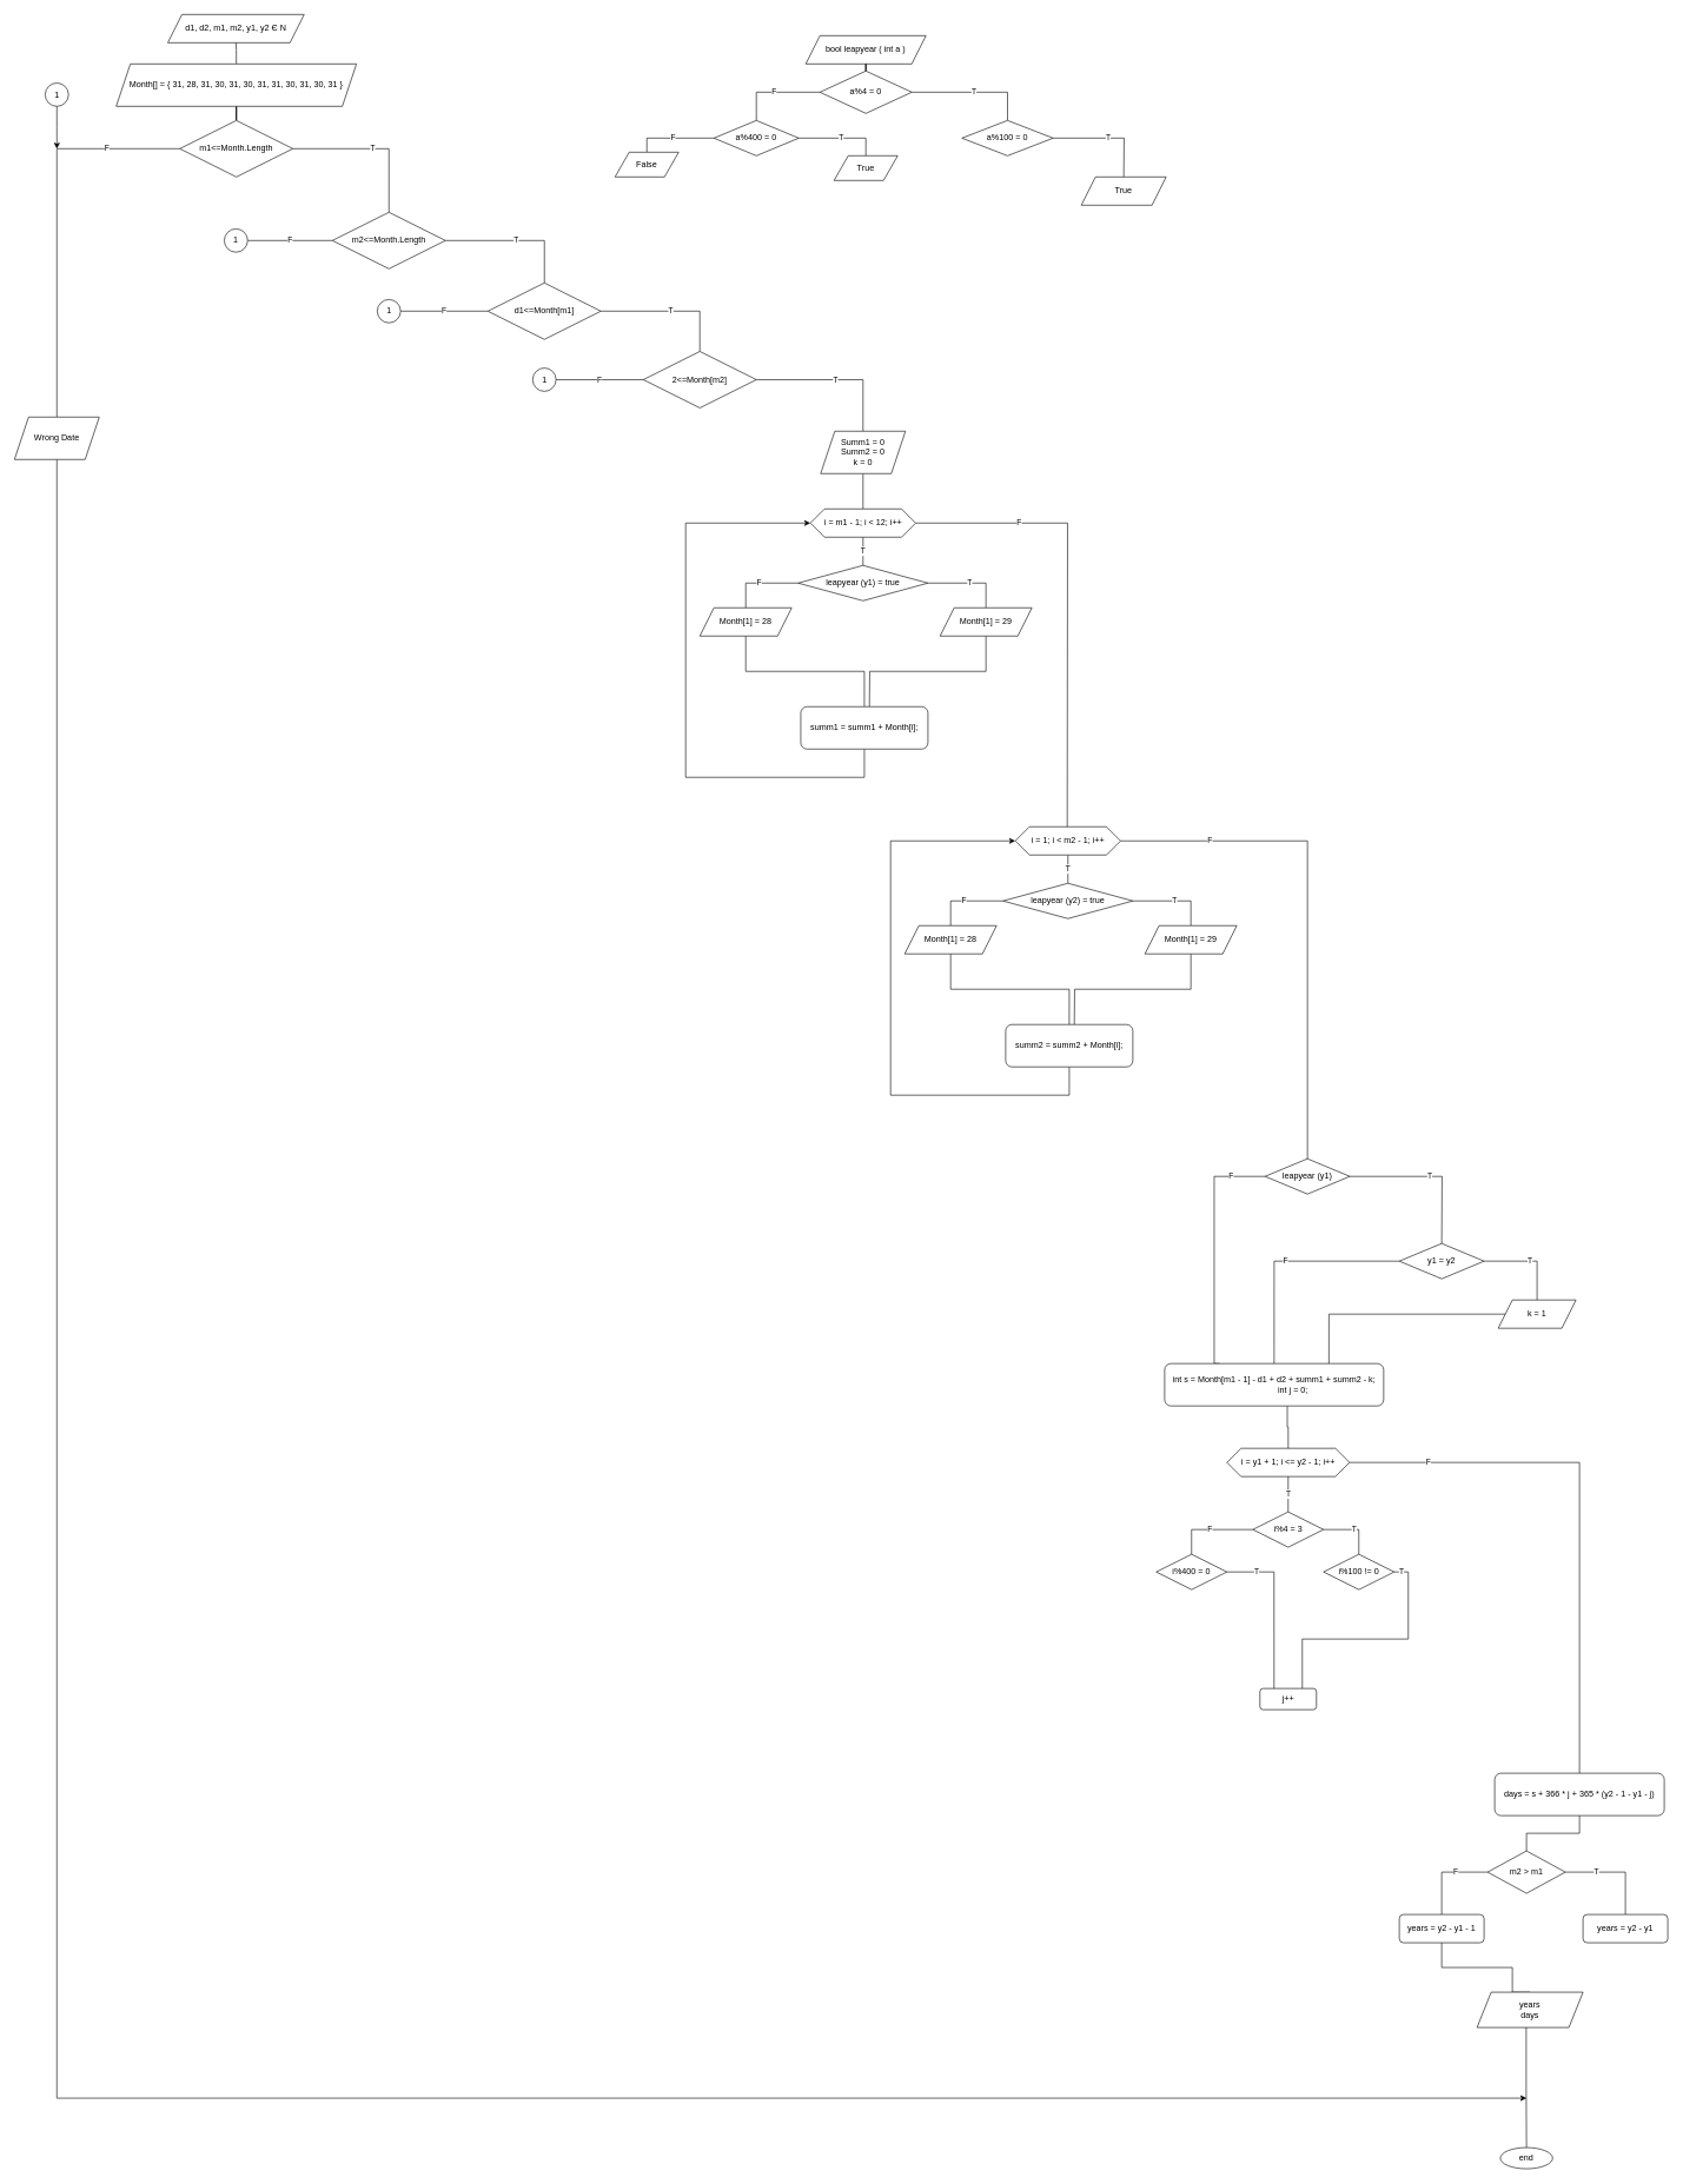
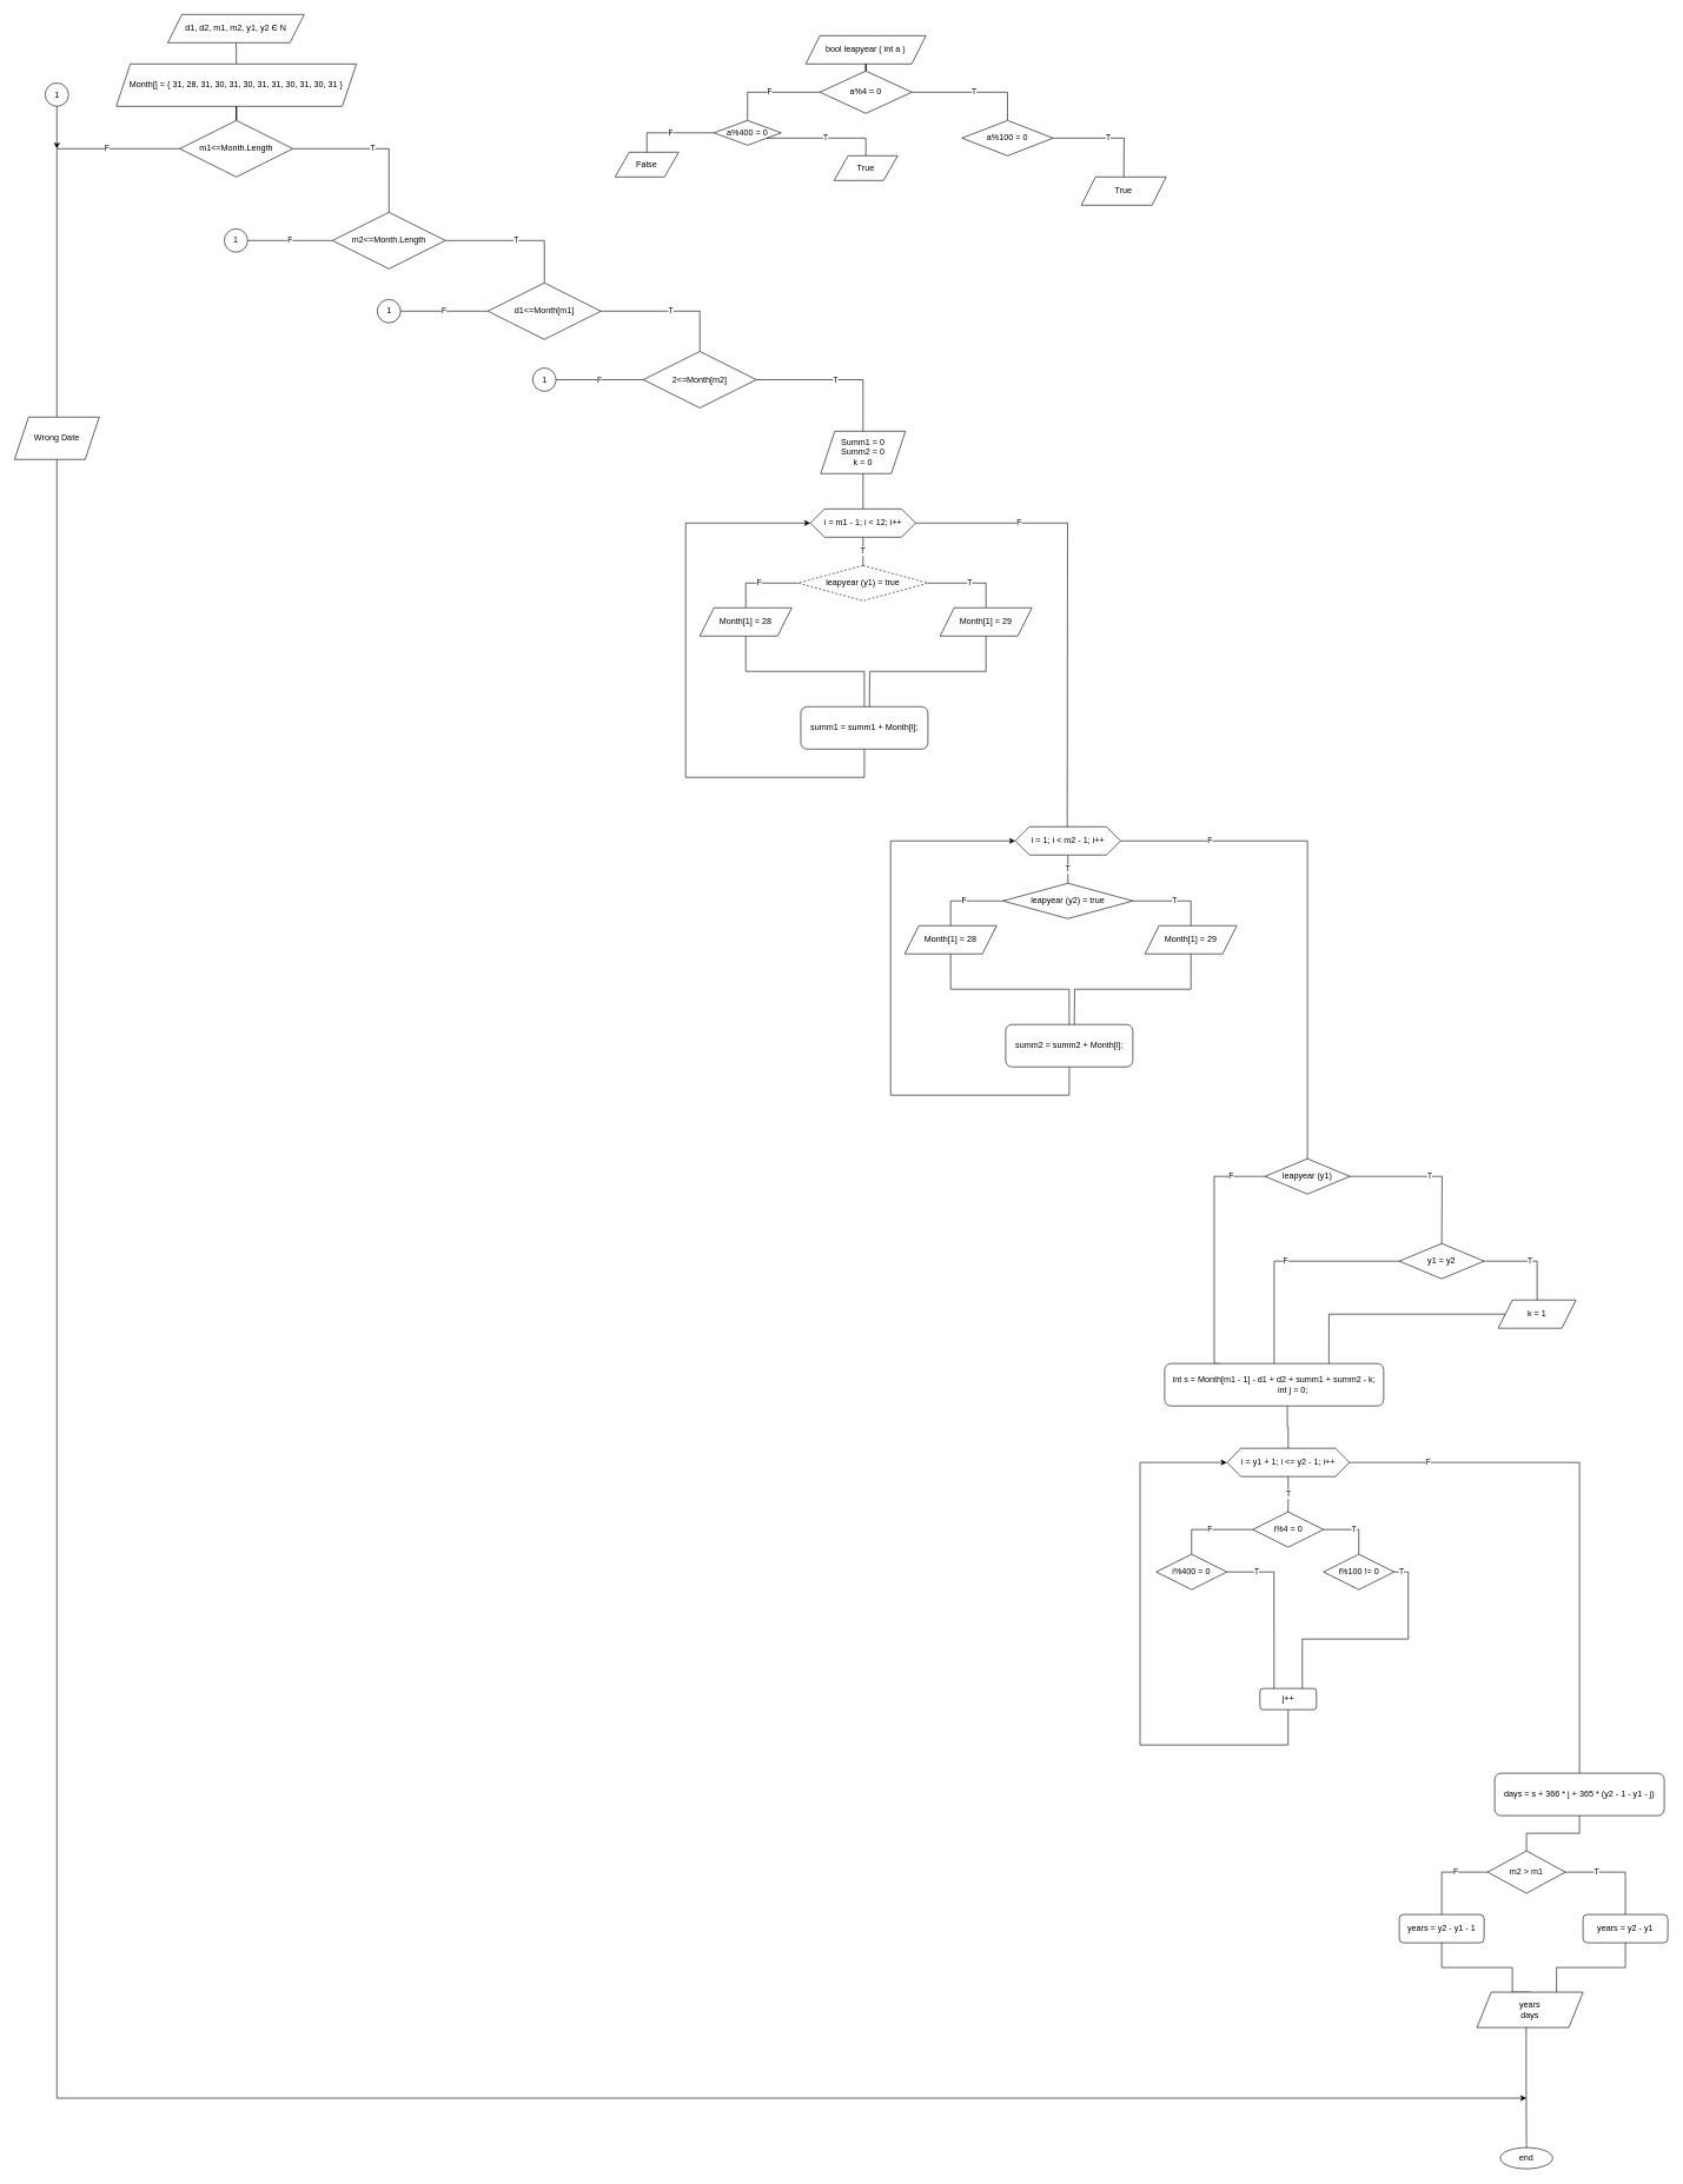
- <mxCell id="35" value="a%400 = 0" style="rhombus;whiteSpace=wrap;html=1;" vertex="1" parent="1"><mxGeometry x="1010" y="170" width="120" height="50" as="geometry" /></mxCell>
+ <mxCell id="35" value="a%400 = 0" style="rhombus;whiteSpace=wrap;html=1;" vertex="1" parent="1"><mxGeometry x="1010" y="170" width="95" height="35" as="geometry" /></mxCell>
- <mxCell id="45" value="leapyear (y1) = true" style="rhombus;whiteSpace=wrap;html=1;" vertex="1" parent="1"><mxGeometry x="1129.12" y="800" width="183.75" height="50" as="geometry" /></mxCell>
+ <mxCell id="45" value="leapyear (y1) = true" style="rhombus;whiteSpace=wrap;html=1;dashed=1;" vertex="1" parent="1"><mxGeometry x="1129.12" y="800" width="183.75" height="50" as="geometry" /></mxCell>
- <mxCell id="78" value="i%4 = 3" style="rhombus;whiteSpace=wrap;html=1;" vertex="1" parent="1"><mxGeometry x="1772.74" y="2140" width="100" height="50" as="geometry" /></mxCell>
+ <mxCell id="78" value="i%4 = 0" style="rhombus;whiteSpace=wrap;html=1;" vertex="1" parent="1"><mxGeometry x="1772.74" y="2140" width="100" height="50" as="geometry" /></mxCell>
+ <mxCell id="82" style="edgeStyle=orthogonalEdgeStyle;rounded=0;orthogonalLoop=1;jettySize=auto;html=1;entryX=0;entryY=0.5;entryDx=0;entryDy=0;endArrow=classic;endFill=1;" edge="1" parent="1" source="83" target="75"><mxGeometry relative="1" as="geometry"><Array as="points"><mxPoint x="1823.12" y="2470" /><mxPoint x="1613.12" y="2470" /><mxPoint x="1613.12" y="2070" /></Array></mxGeometry></mxCell>
+ <mxCell id="91" style="edgeStyle=orthogonalEdgeStyle;rounded=0;orthogonalLoop=1;jettySize=auto;html=1;entryX=0.75;entryY=0;entryDx=0;entryDy=0;endArrow=none;endFill=0;" edge="1" parent="1" source="92" target="96"><mxGeometry relative="1" as="geometry" /></mxCell>
